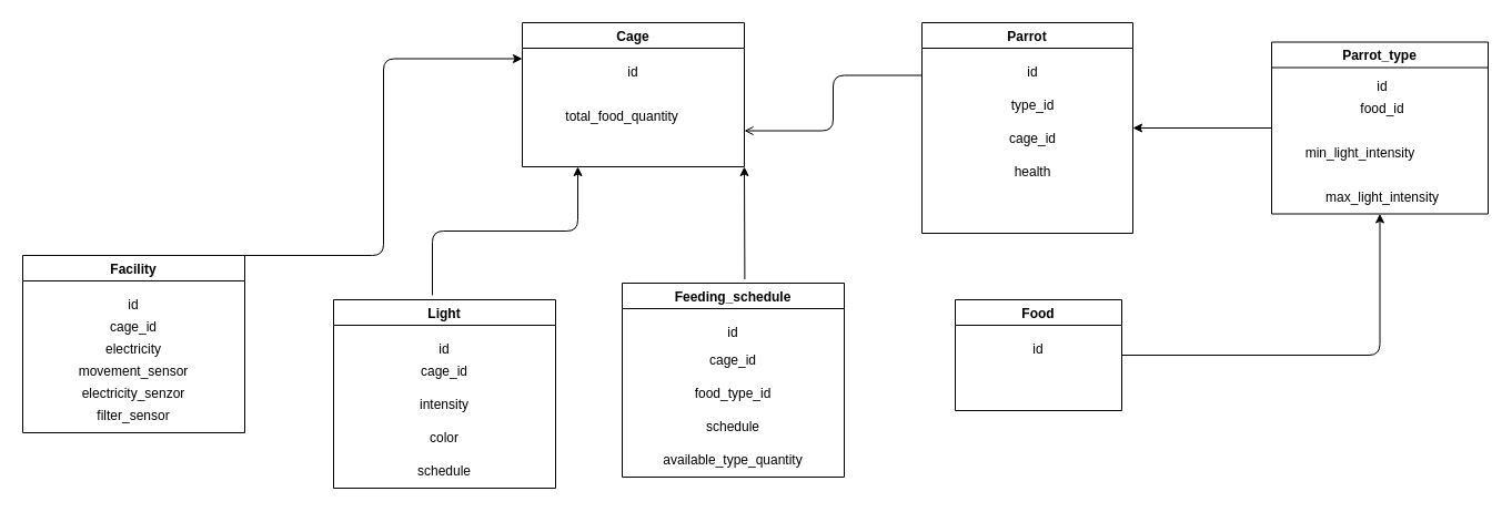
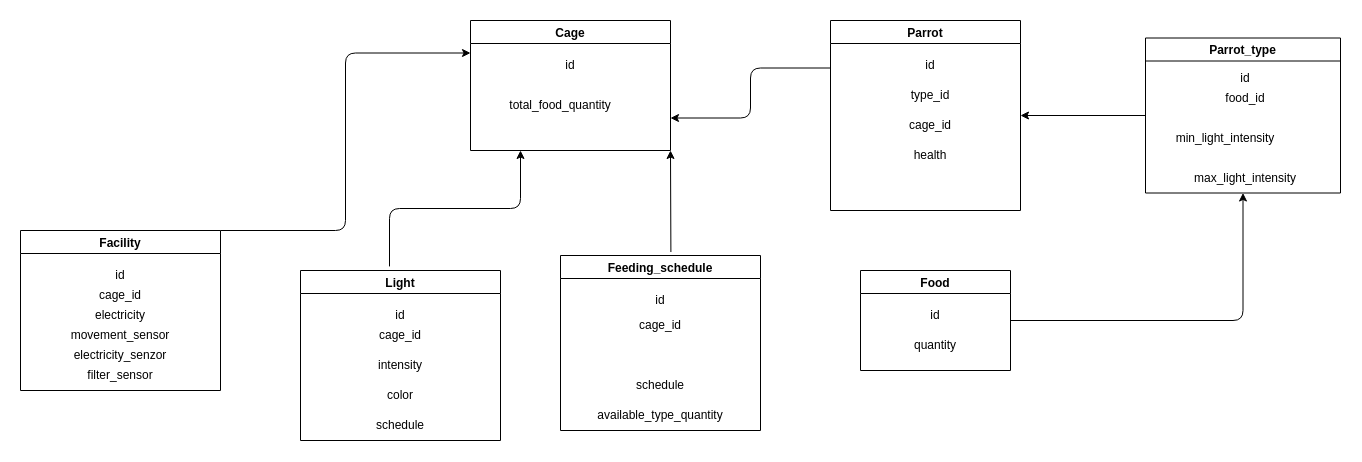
- <mxCell id="39" value="" style="endArrow=open;html=1;rounded=1;exitX=0;exitY=0.25;exitDx=0;exitDy=0;entryX=1;entryY=0.75;entryDx=0;entryDy=0;edgeStyle=elbowEdgeStyle;" parent="1" source="12" target="9" edge="1"><mxGeometry width="50" height="50" relative="1" as="geometry"><mxPoint x="730" y="-20" as="sourcePoint" /><mxPoint x="780" y="-70" as="targetPoint" /></mxGeometry></mxCell>
+ <mxCell id="39" value="" style="endArrow=classic;html=1;rounded=1;exitX=0;exitY=0.25;exitDx=0;exitDy=0;entryX=1;entryY=0.75;entryDx=0;entryDy=0;edgeStyle=elbowEdgeStyle;" parent="1" source="12" target="9" edge="1"><mxGeometry width="50" height="50" relative="1" as="geometry"><mxPoint x="730" y="-20" as="sourcePoint" /><mxPoint x="780" y="-70" as="targetPoint" /></mxGeometry></mxCell>
+ <mxCell id="24" value="quantity&lt;br&gt;" style="text;html=1;strokeColor=none;fillColor=none;align=center;verticalAlign=middle;whiteSpace=wrap;rounded=0;" parent="22" vertex="1"><mxGeometry x="45" y="60" width="60" height="30" as="geometry" /></mxCell>
- <mxCell id="28" value="food_type_id" style="text;html=1;strokeColor=none;fillColor=none;align=center;verticalAlign=middle;whiteSpace=wrap;rounded=0;" parent="25" vertex="1"><mxGeometry x="70" y="85" width="60" height="30" as="geometry" /></mxCell>
